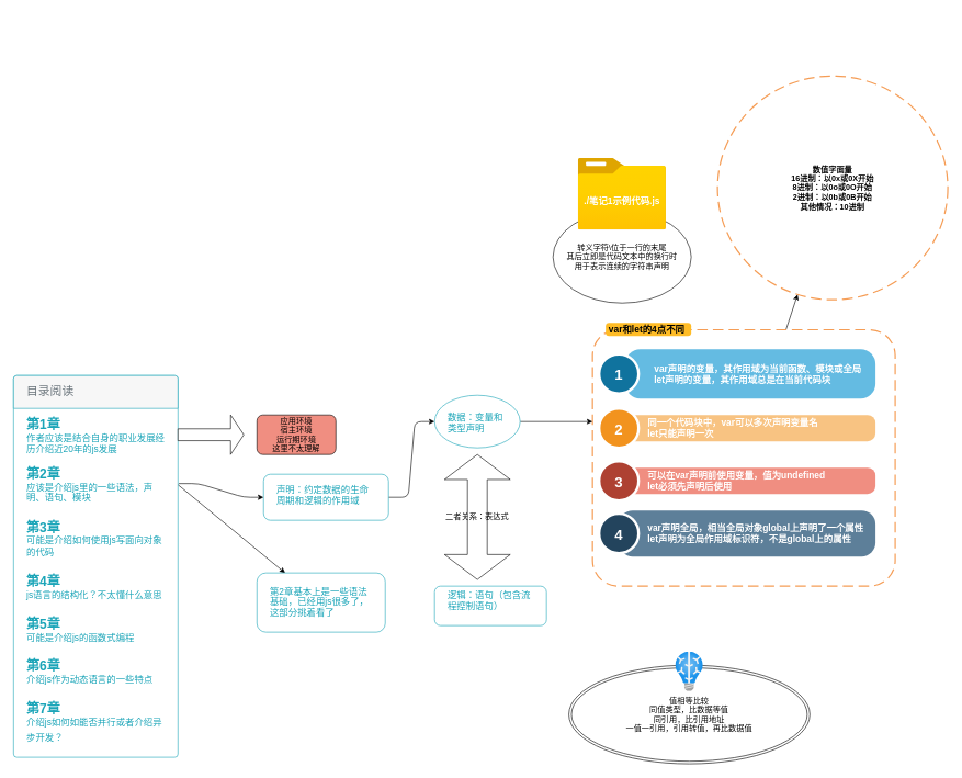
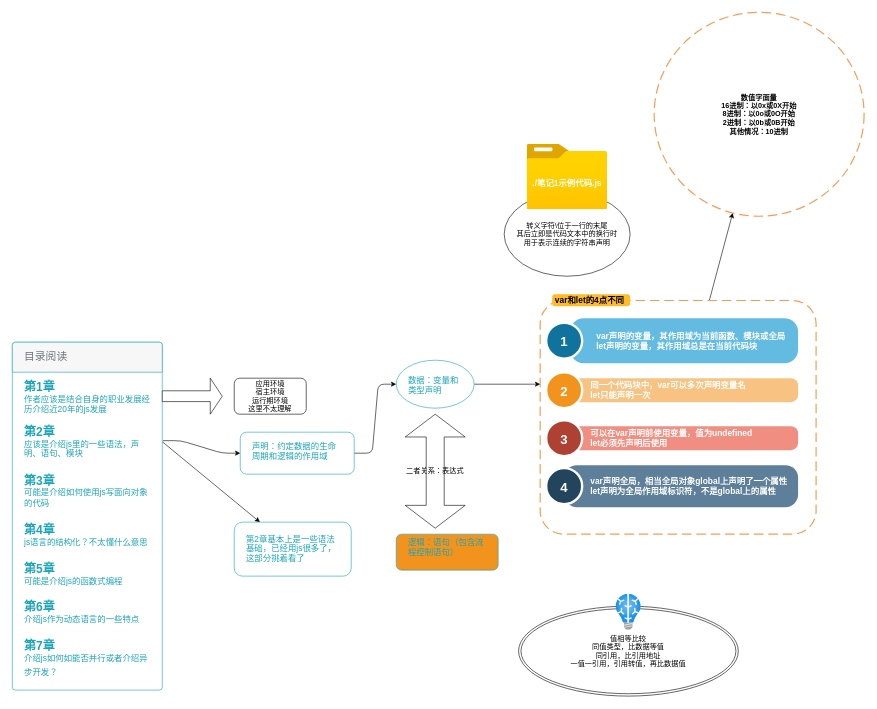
- <mxCell id="28" value="数值字面量&lt;br&gt;16进制：以0x或0X开始&lt;br&gt;8进制：以0o或0O开始&lt;br&gt;2进制：以0b或0B开始&lt;br&gt;其他情况：10进制" style="ellipse;whiteSpace=wrap;html=1;fillColor=none;strokeColor=#F59D56;rounded=1;arcSize=10;dashed=1;gradientColor=none;dashPattern=8 4;strokeWidth=2;fontStyle=1;" vertex="1" parent="1"><mxGeometry x="1090" y="115" width="350" height="340" as="geometry" /></mxCell>
+ <mxCell id="28" value="数值字面量&lt;br&gt;16进制：以0x或0X开始&lt;br&gt;8进制：以0o或0O开始&lt;br&gt;2进制：以0b或0B开始&lt;br&gt;其他情况：10进制" style="ellipse;whiteSpace=wrap;html=1;fillColor=none;strokeColor=#F59D56;rounded=1;arcSize=10;dashed=1;gradientColor=none;dashPattern=8 4;strokeWidth=2;fontStyle=1;" vertex="1" parent="1"><mxGeometry x="1090" y="20" width="350" height="340" as="geometry" /></mxCell>
- <mxCell id="9" value="应用环境&lt;br&gt;宿主环境&lt;br&gt;运行期环境&lt;br&gt;这里不太理解" style="rounded=1;whiteSpace=wrap;html=1;shadow=0;fillColor=#f08e81;" parent="1" vertex="1"><mxGeometry x="390" y="630" width="120" height="60" as="geometry" /></mxCell>
+ <mxCell id="9" value="应用环境&lt;br&gt;宿主环境&lt;br&gt;运行期环境&lt;br&gt;这里不太理解" style="rounded=1;whiteSpace=wrap;html=1;shadow=0;" parent="1" vertex="1"><mxGeometry x="390" y="630" width="120" height="60" as="geometry" /></mxCell>
- <mxCell id="14" value="逻辑：语句（包含流程控制语句）" style="whiteSpace=wrap;html=1;fontSize=14;align=left;verticalAlign=bottom;fillColor=#ffffff;strokeColor=#1CA5B8;fontColor=#1CA5B8;shadow=0;dashed=0;spacing=20;spacingBottom=0;rounded=1;" parent="1" vertex="1"><mxGeometry x="660" y="890" width="170" height="60" as="geometry" /></mxCell>
+ <mxCell id="14" value="逻辑：语句（包含流程控制语句）" style="whiteSpace=wrap;html=1;fontSize=14;align=left;verticalAlign=bottom;fillColor=#f2931e;strokeColor=#1CA5B8;fontColor=#1CA5B8;shadow=0;dashed=0;spacing=20;spacingBottom=0;rounded=1;" parent="1" vertex="1"><mxGeometry x="660" y="890" width="170" height="60" as="geometry" /></mxCell>
